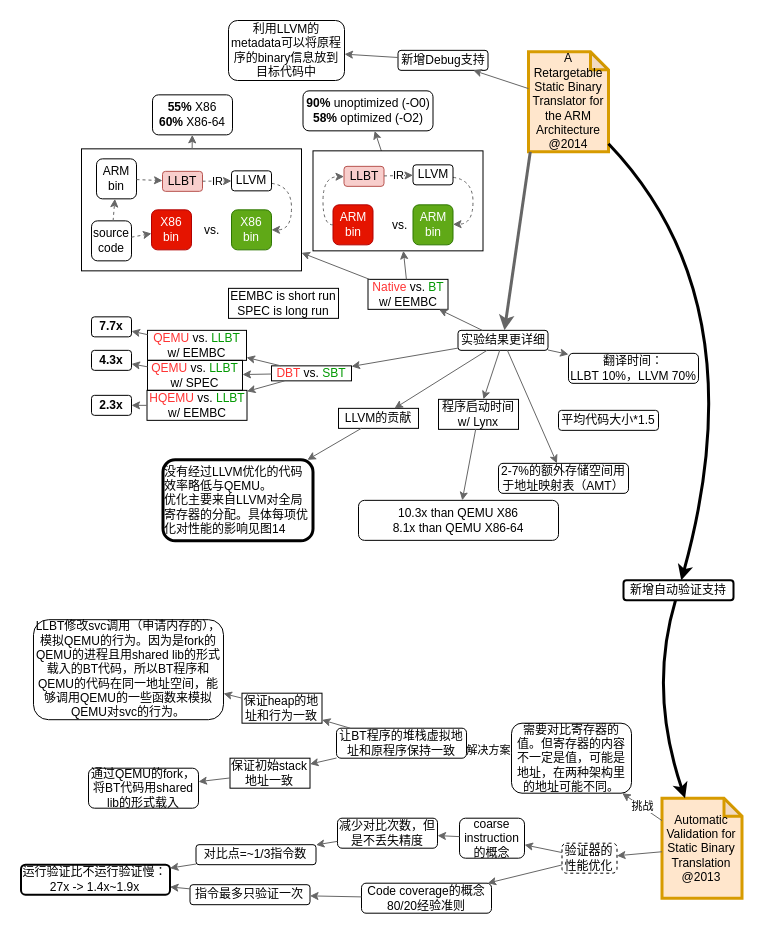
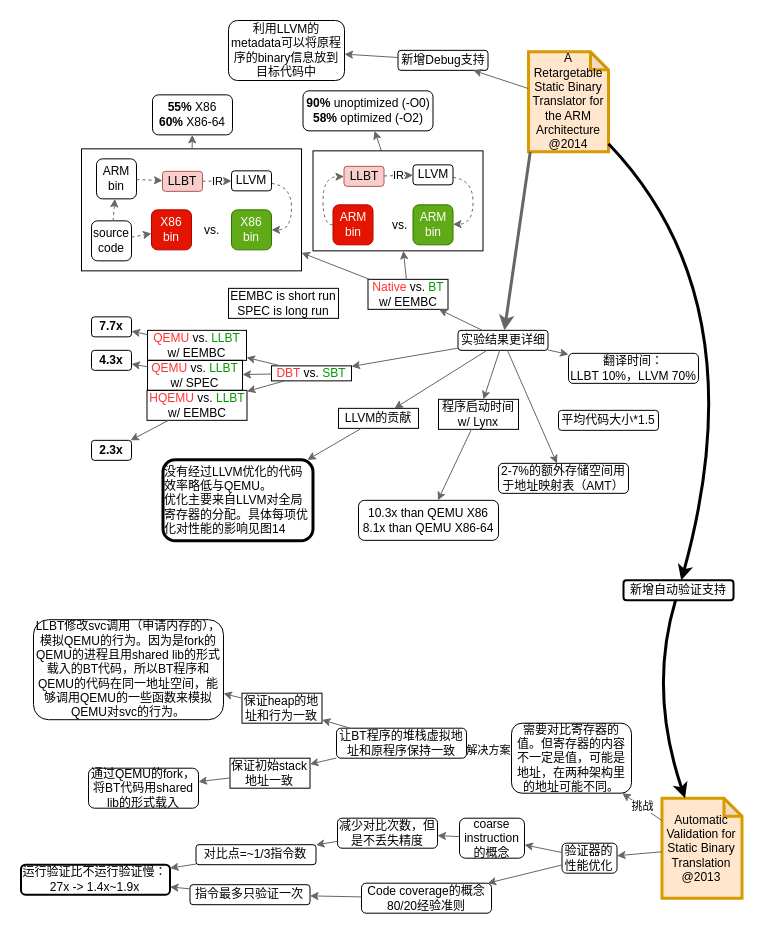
- <mxCell id="45" value="&lt;b&gt;2.3x&lt;/b&gt;" style="rounded=1;whiteSpace=wrap;html=1;strokeColor=#000000;strokeWidth=1;fillColor=none;" parent="1" vertex="1"><mxGeometry x="91" y="394.846" width="40" height="20" as="geometry" /></mxCell>
+ <mxCell id="45" value="&lt;b&gt;2.3x&lt;/b&gt;" style="rounded=1;whiteSpace=wrap;html=1;strokeColor=#000000;strokeWidth=1;fillColor=none;" parent="1" vertex="1"><mxGeometry x="91" y="439.846" width="40" height="20" as="geometry" /></mxCell>
- <mxCell id="53" value="10.3x than QEMU X86&lt;br&gt;8.1x than QEMU X86-64&lt;br&gt;" style="rounded=1;whiteSpace=wrap;html=1;strokeColor=#000000;strokeWidth=1;fillColor=none;" parent="1" vertex="1"><mxGeometry x="358" y="499.846" width="200" height="40" as="geometry" /></mxCell>
+ <mxCell id="53" value="10.3x than QEMU X86&lt;br&gt;8.1x than QEMU X86-64&lt;br&gt;" style="rounded=1;whiteSpace=wrap;html=1;strokeColor=#000000;strokeWidth=1;fillColor=none;" parent="1" vertex="1"><mxGeometry x="358" y="499.846" width="140" height="40" as="geometry" /></mxCell>
- <mxCell id="73" value="验证器的性能优化" style="rounded=1;whiteSpace=wrap;html=1;fillColor=none;dashed=1;" parent="1" vertex="1"><mxGeometry x="561.495" y="842.692" width="55" height="30" as="geometry" /></mxCell>
+ <mxCell id="73" value="验证器的性能优化" style="rounded=1;whiteSpace=wrap;html=1;fillColor=none;" parent="1" vertex="1"><mxGeometry x="561.495" y="842.692" width="55" height="30" as="geometry" /></mxCell>
